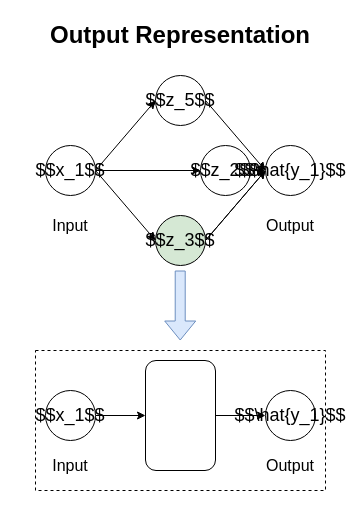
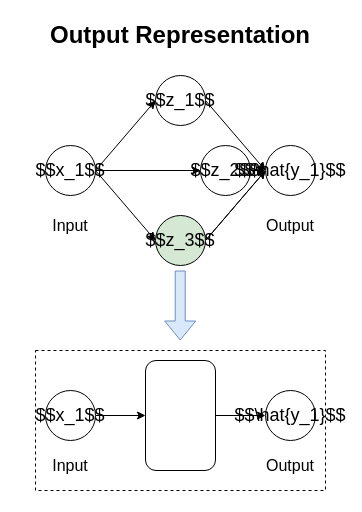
- <mxCell id="8" value="$$z_5$$" style="ellipse;whiteSpace=wrap;html=1;aspect=fixed;fontSize=18;" parent="1" vertex="1"><mxGeometry x="155" y="75" width="50" height="50" as="geometry" /></mxCell>
+ <mxCell id="8" value="$$z_1$$" style="ellipse;whiteSpace=wrap;html=1;aspect=fixed;fontSize=18;" parent="1" vertex="1"><mxGeometry x="155" y="75" width="50" height="50" as="geometry" /></mxCell>
